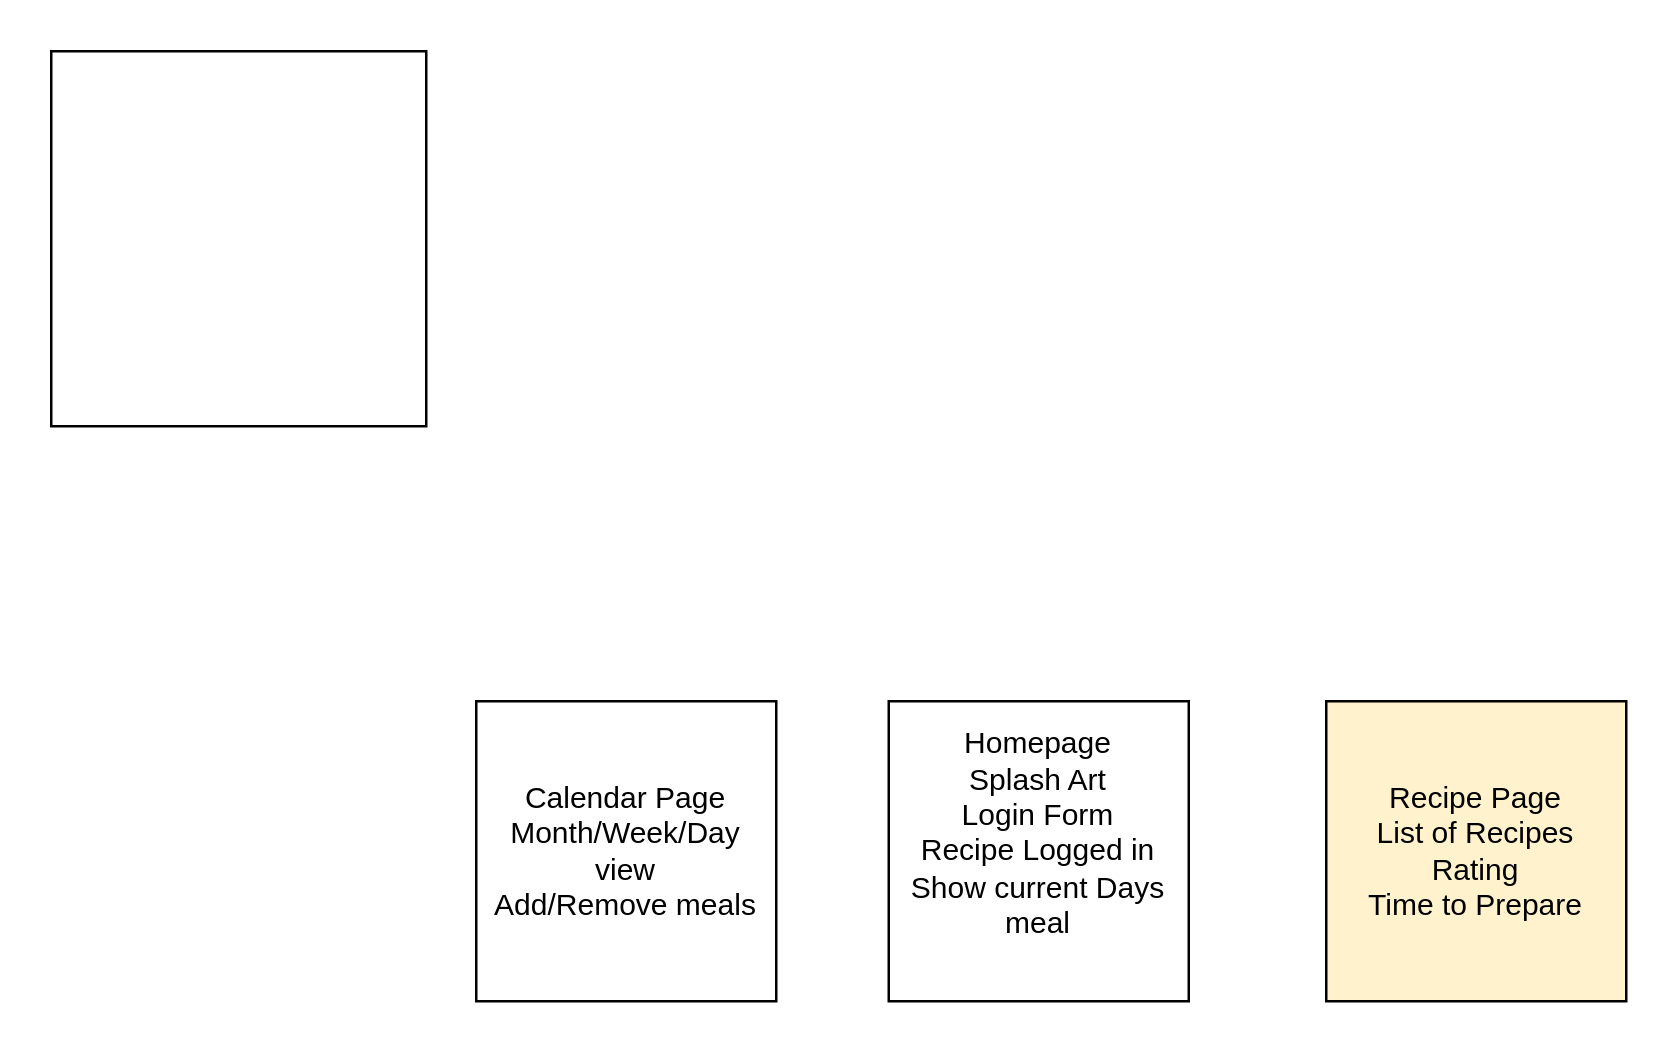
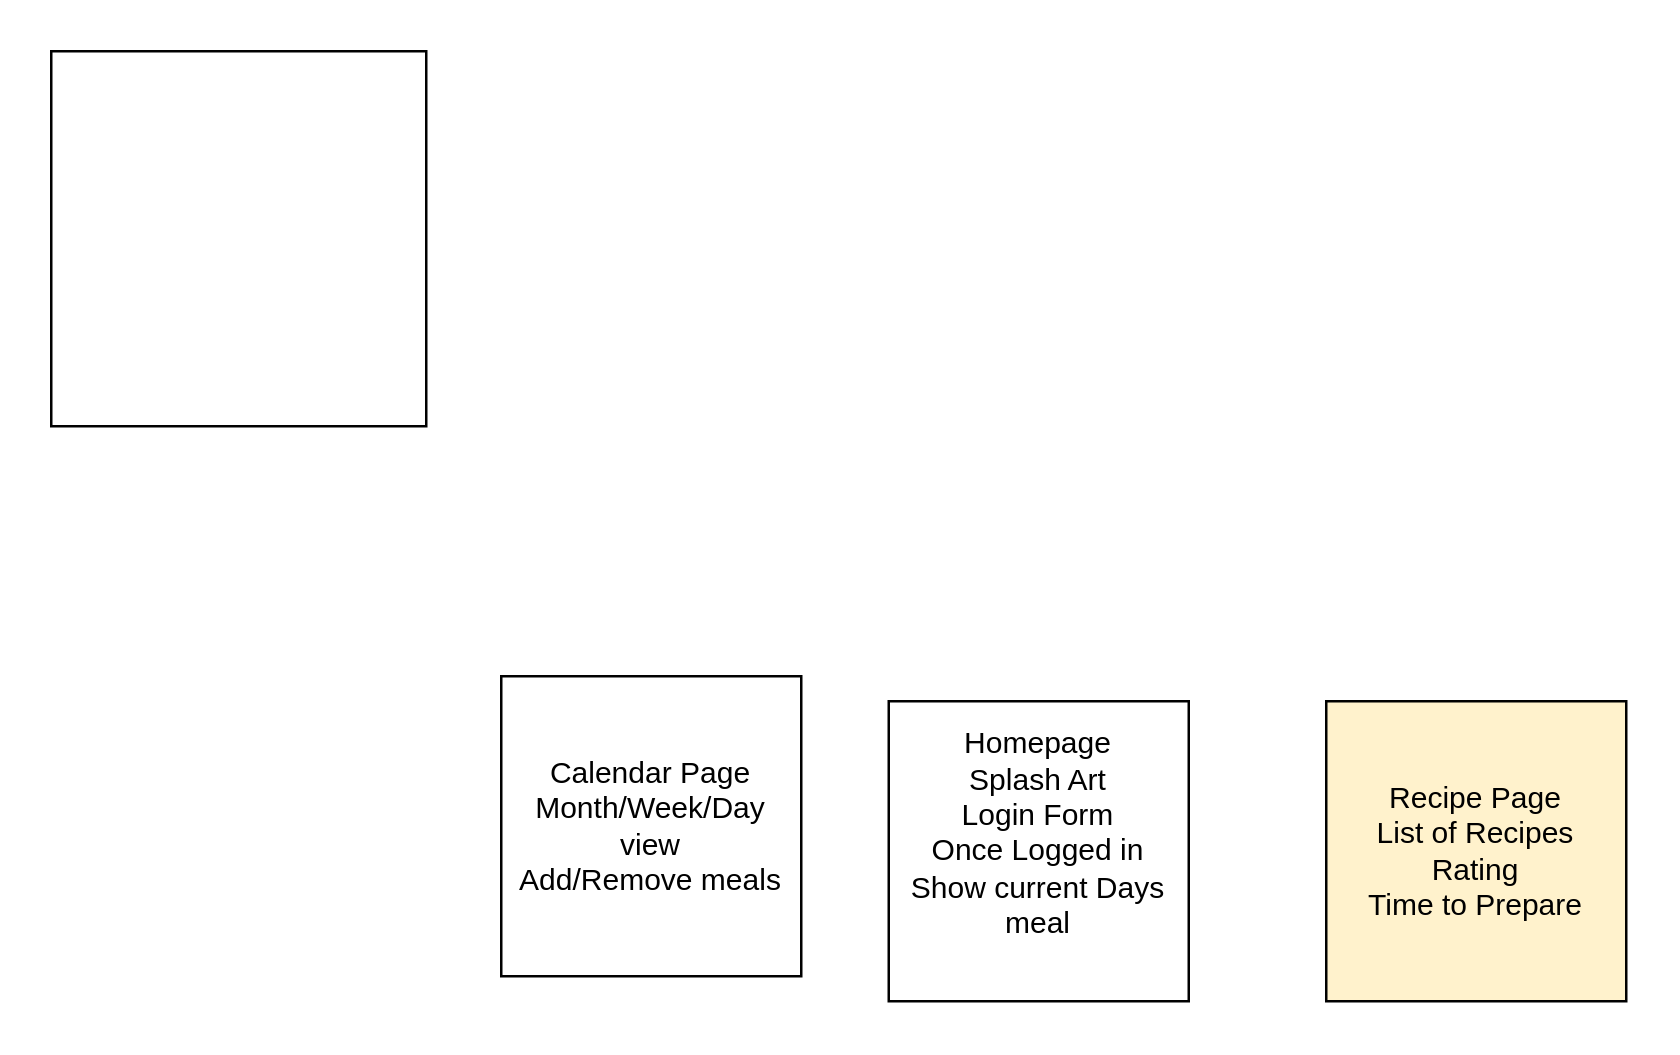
- <mxCell id="4" value="Calendar Page&lt;br&gt;Month/Week/Day view&lt;br&gt;Add/Remove meals&lt;br&gt;" style="rounded=0;whiteSpace=wrap;html=1;" vertex="1" parent="1"><mxGeometry x="190" y="280" width="120" height="120" as="geometry" /></mxCell>
+ <mxCell id="4" value="Calendar Page&lt;br&gt;Month/Week/Day view&lt;br&gt;Add/Remove meals&lt;br&gt;" style="rounded=0;whiteSpace=wrap;html=1;" vertex="1" parent="1"><mxGeometry x="200" y="270" width="120" height="120" as="geometry" /></mxCell>
- <mxCell id="2" value="&lt;span style=&quot;background-color: initial;&quot;&gt;Homepage&lt;br&gt;Splash Art&lt;br&gt;Login Form&lt;br&gt;Recipe Logged in Show current Days meal&lt;br&gt;&lt;br&gt;&lt;/span&gt;" style="rounded=0;whiteSpace=wrap;html=1;" vertex="1" parent="1"><mxGeometry x="355" y="280" width="120" height="120" as="geometry" /></mxCell>
+ <mxCell id="2" value="&lt;span style=&quot;background-color: initial;&quot;&gt;Homepage&lt;br&gt;Splash Art&lt;br&gt;Login Form&lt;br&gt;Once Logged in Show current Days meal&lt;br&gt;&lt;br&gt;&lt;/span&gt;" style="rounded=0;whiteSpace=wrap;html=1;" vertex="1" parent="1"><mxGeometry x="355" y="280" width="120" height="120" as="geometry" /></mxCell>
